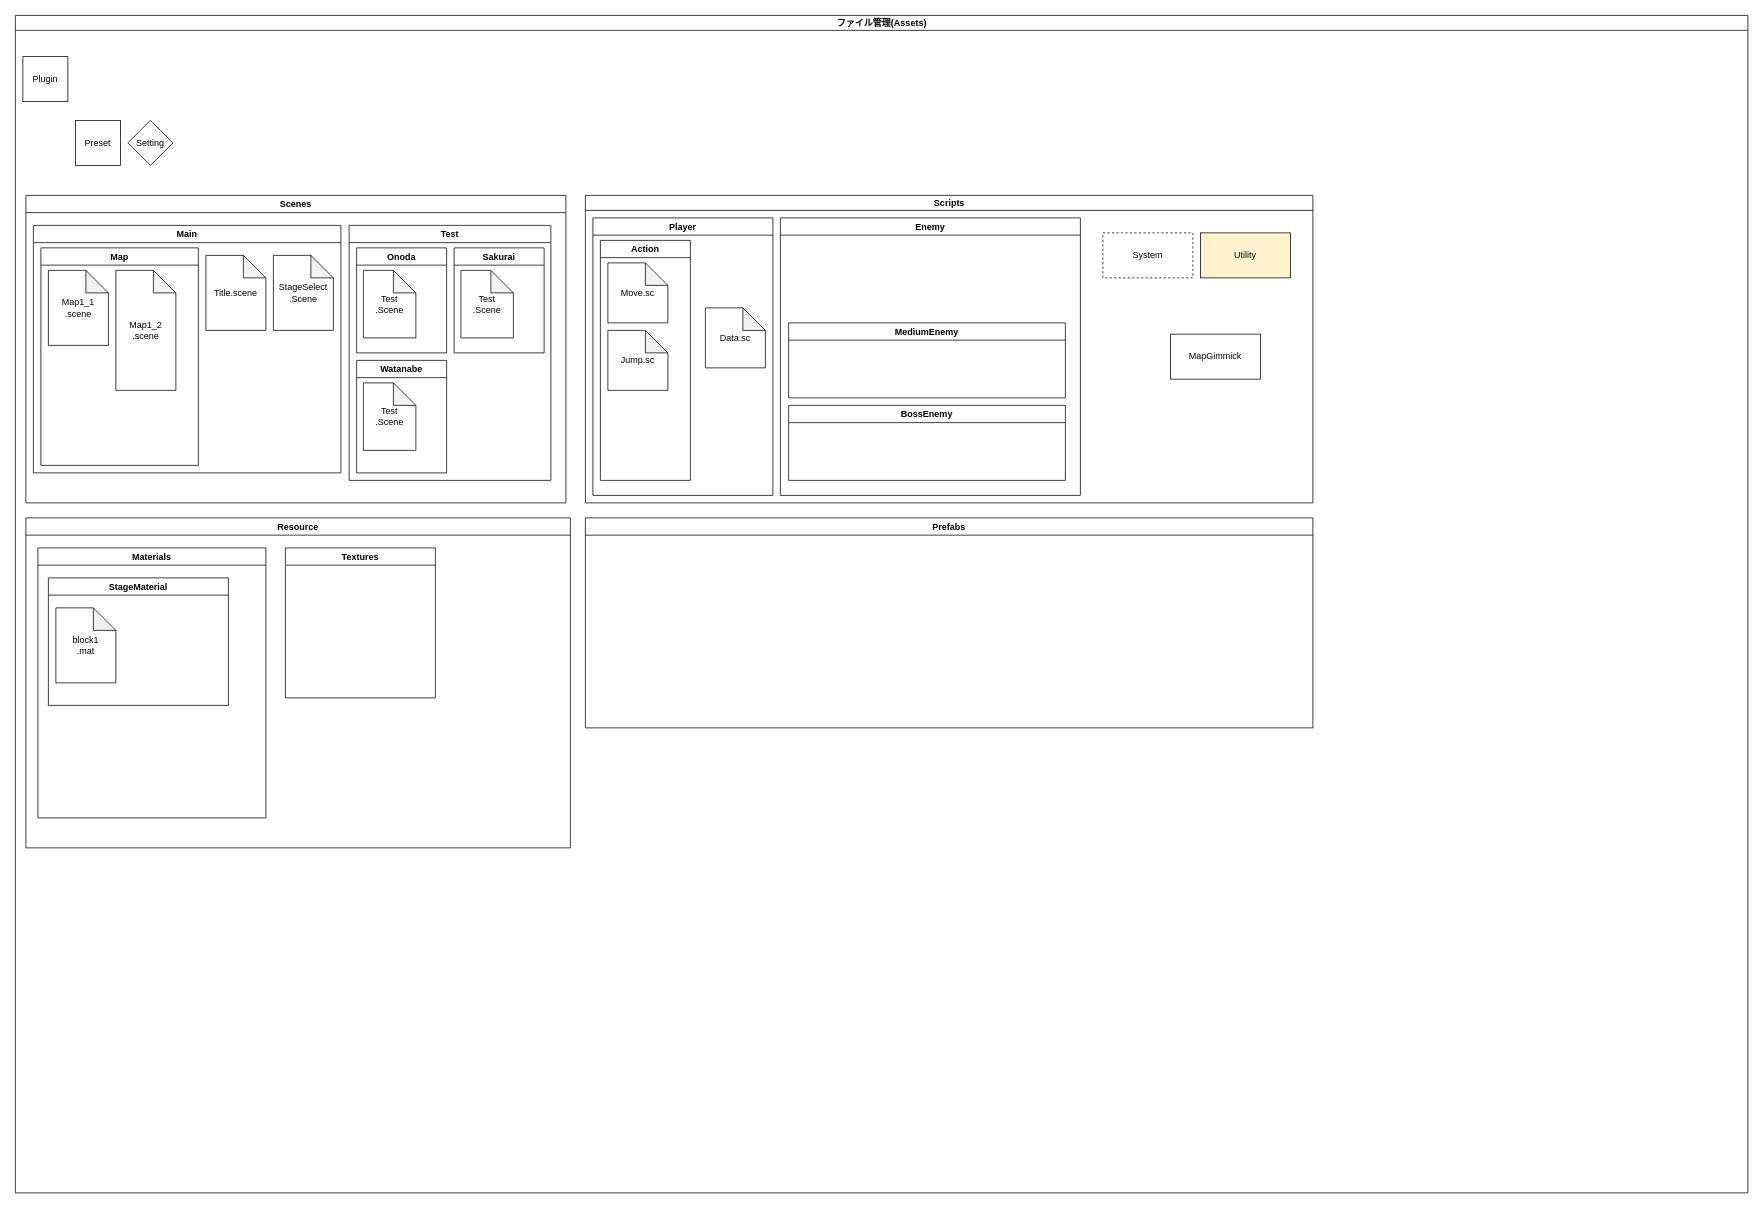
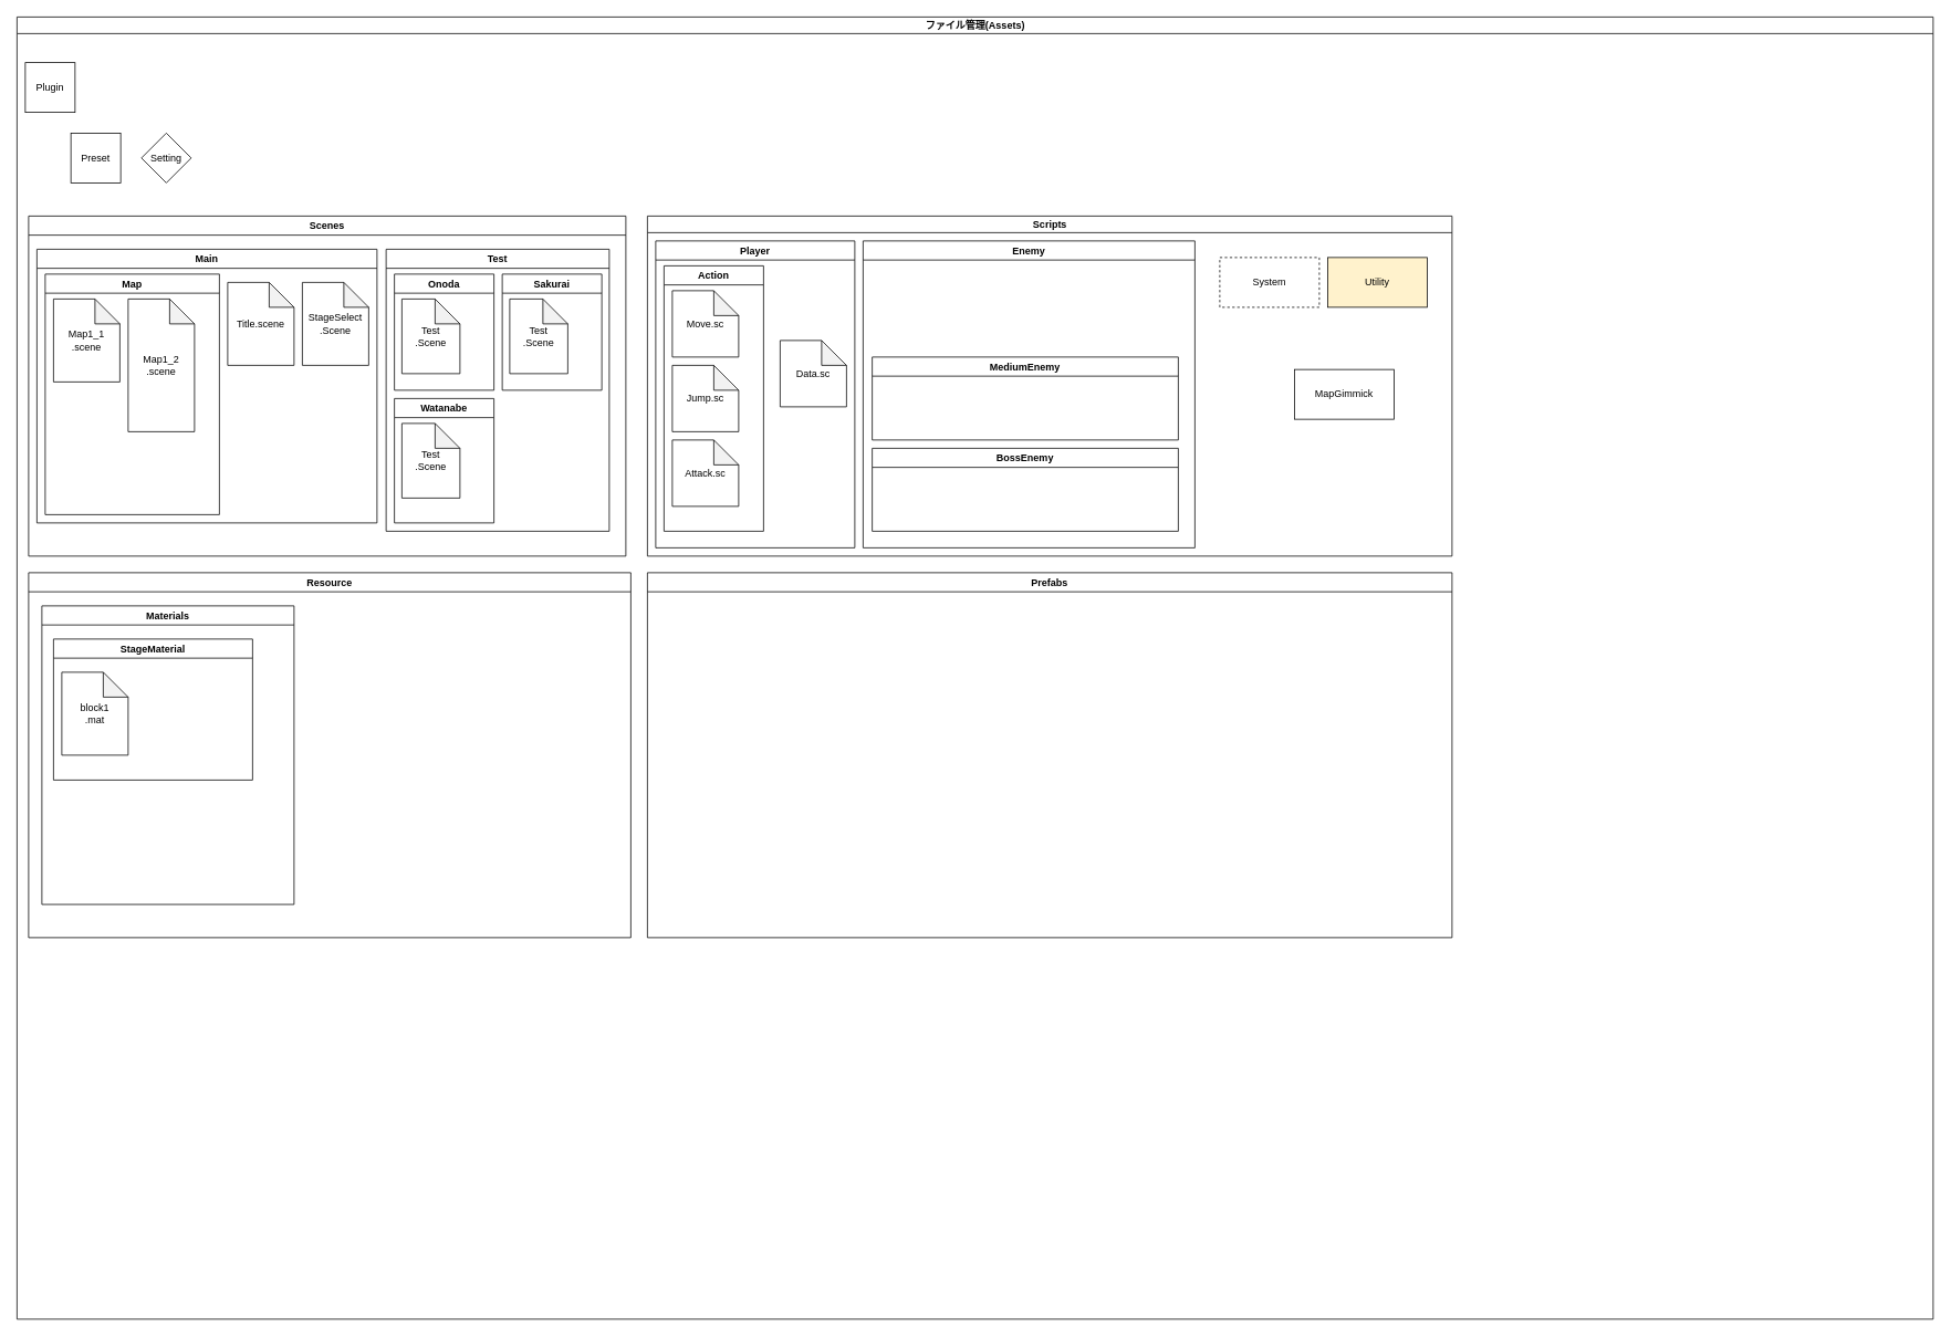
- <mxCell id="5" value="Preset" style="rounded=0;whiteSpace=wrap;html=1;" vertex="1" parent="2"><mxGeometry x="80" y="140" width="60" height="60" as="geometry" /></mxCell>
+ <mxCell id="5" value="Preset" style="rounded=0;whiteSpace=wrap;html=1;" vertex="1" parent="2"><mxGeometry x="65" y="140" width="60" height="60" as="geometry" /></mxCell>
+ <mxCell id="14" value="Attack.sc" style="shape=note;whiteSpace=wrap;html=1;backgroundOutline=1;darkOpacity=0.05;" vertex="1" parent="11"><mxGeometry x="10" y="210" width="80" height="80" as="geometry" /></mxCell>
- <mxCell id="37" value="Textures" style="swimlane;" vertex="1" parent="33"><mxGeometry x="346" y="40" width="200" height="200" as="geometry" /></mxCell>
- <mxCell id="38" value="Prefabs" style="swimlane;" vertex="1" parent="2"><mxGeometry x="760" y="670" width="970" height="280" as="geometry" /></mxCell>
+ <mxCell id="38" value="Prefabs" style="swimlane;" vertex="1" parent="2"><mxGeometry x="760" y="670" width="970" height="440" as="geometry" /></mxCell>
